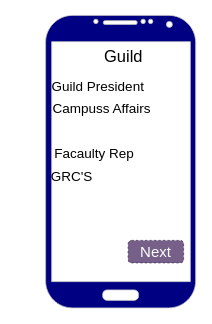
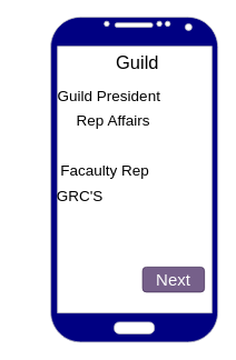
- <mxCell id="6" value="Campuss Affairs" style="text;html=1;strokeColor=none;fillColor=none;align=center;verticalAlign=middle;whiteSpace=wrap;rounded=0;fontSize=18;" vertex="1" parent="1"><mxGeometry x="65" y="130" width="140" height="30" as="geometry" /></mxCell>
+ <mxCell id="6" value="Rep Affairs" style="text;html=1;strokeColor=none;fillColor=none;align=center;verticalAlign=middle;whiteSpace=wrap;rounded=0;fontSize=18;" vertex="1" parent="1"><mxGeometry x="65" y="130" width="140" height="30" as="geometry" /></mxCell>
- <mxCell id="8" value="Next" style="rounded=1;html=1;shadow=0;dashed=1;whiteSpace=wrap;fontSize=20;fillColor=#76608a;align=center;strokeColor=#432D57;fontColor=#ffffff;" vertex="1" parent="1"><mxGeometry x="170" y="320" width="74" height="30" as="geometry" /></mxCell>
+ <mxCell id="8" value="Next" style="rounded=1;html=1;shadow=0;dashed=0;whiteSpace=wrap;fontSize=20;fillColor=#76608a;align=center;strokeColor=#432D57;fontColor=#ffffff;" vertex="1" parent="1"><mxGeometry x="170" y="320" width="74" height="30" as="geometry" /></mxCell>
